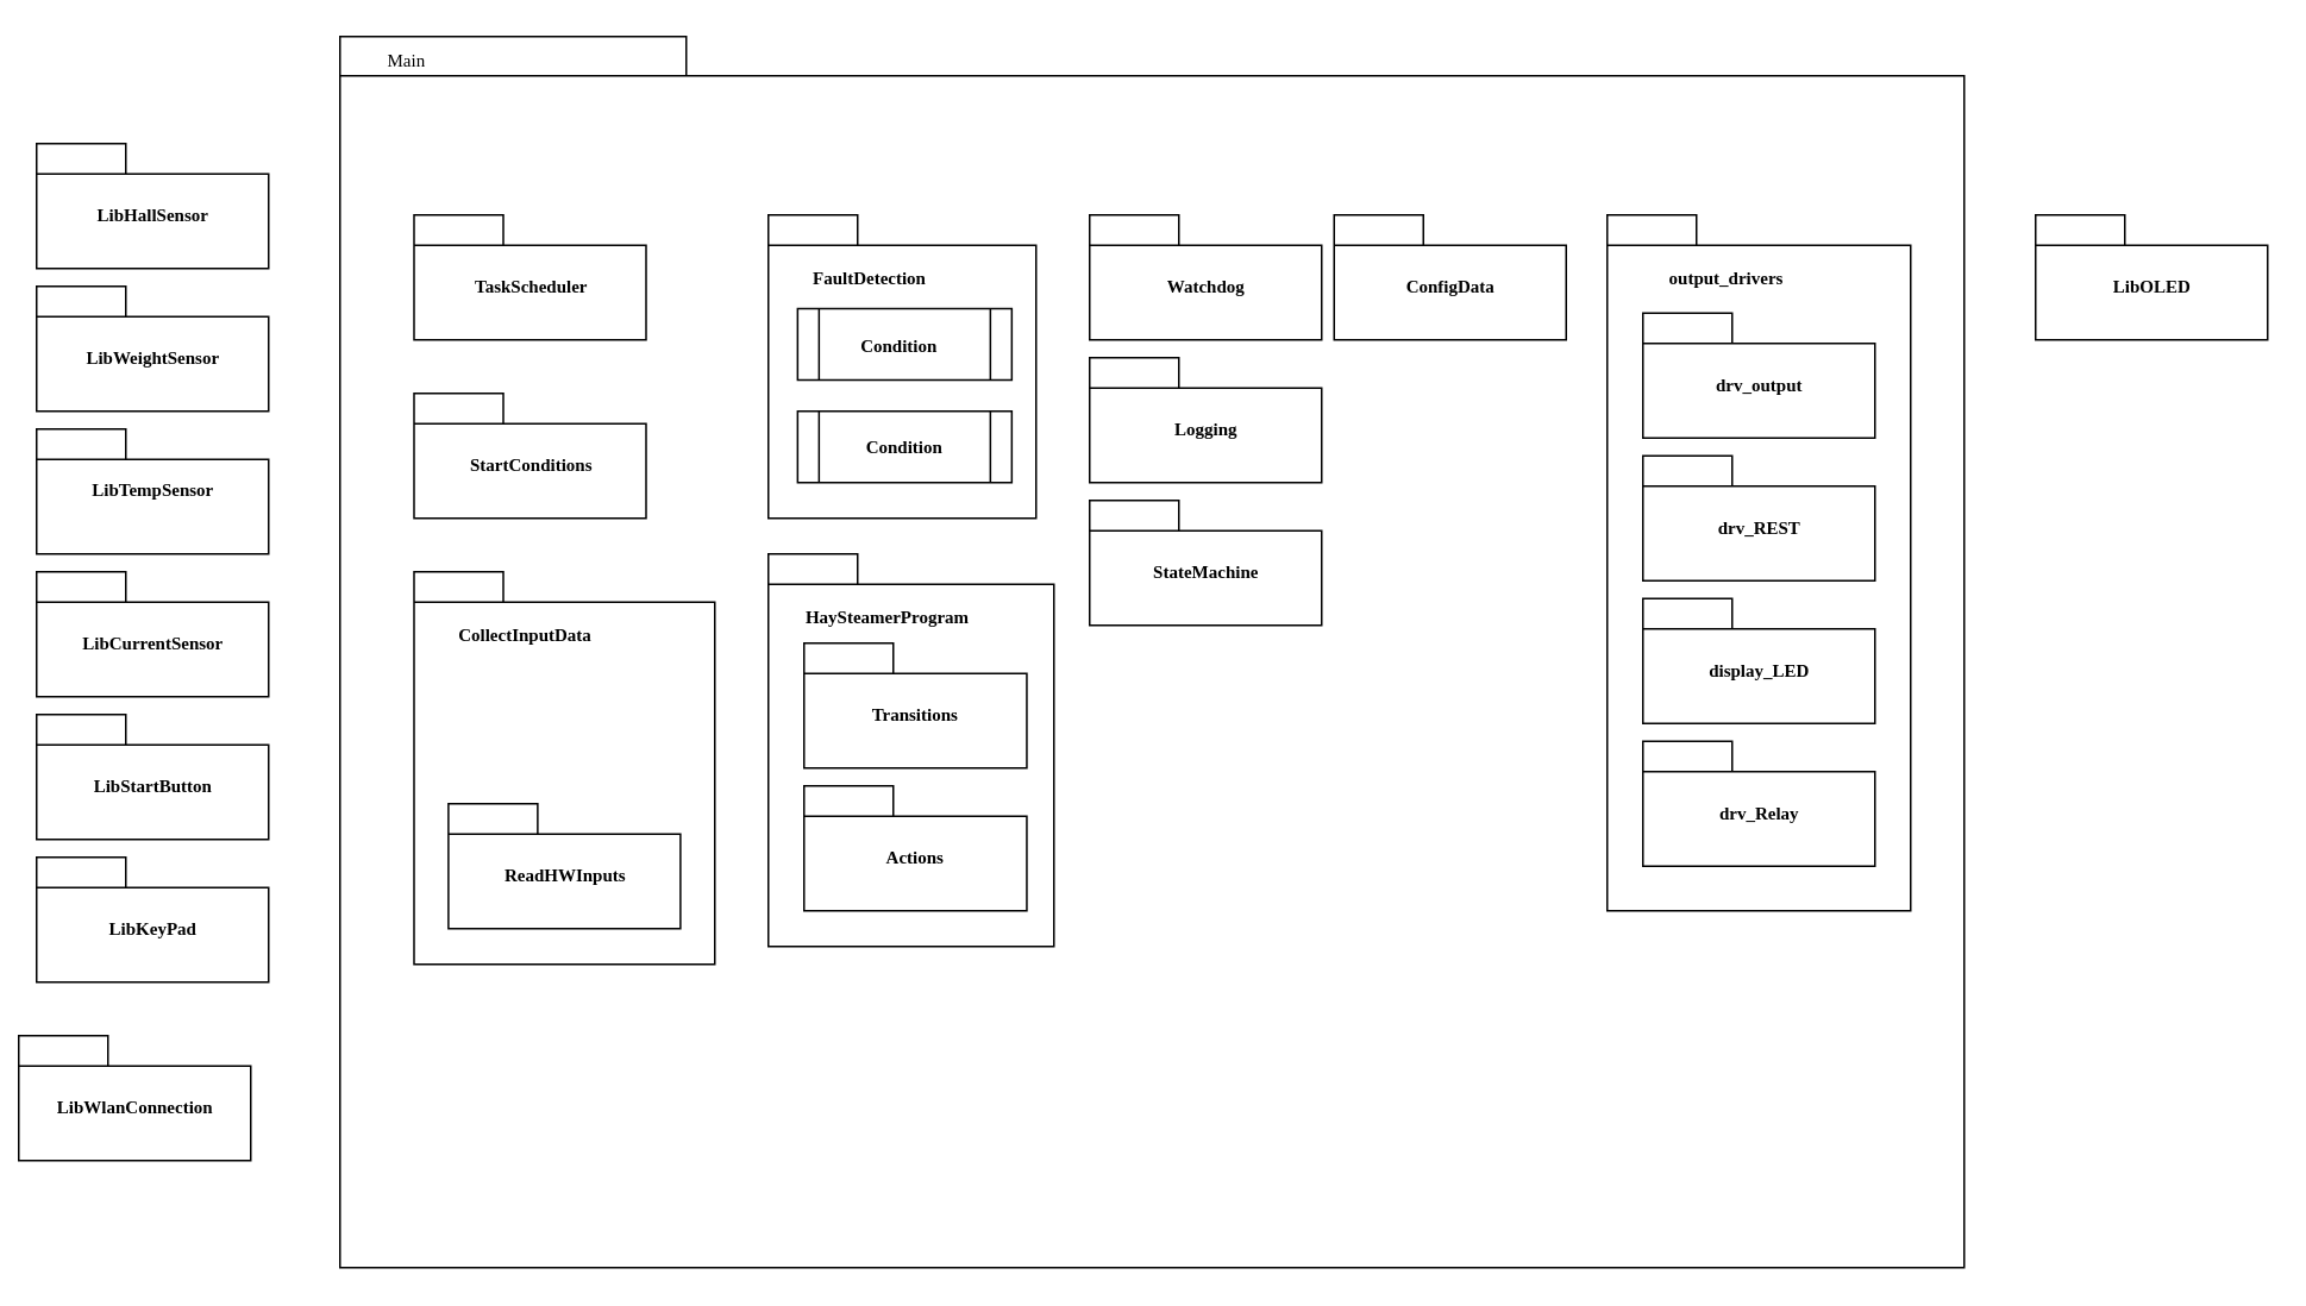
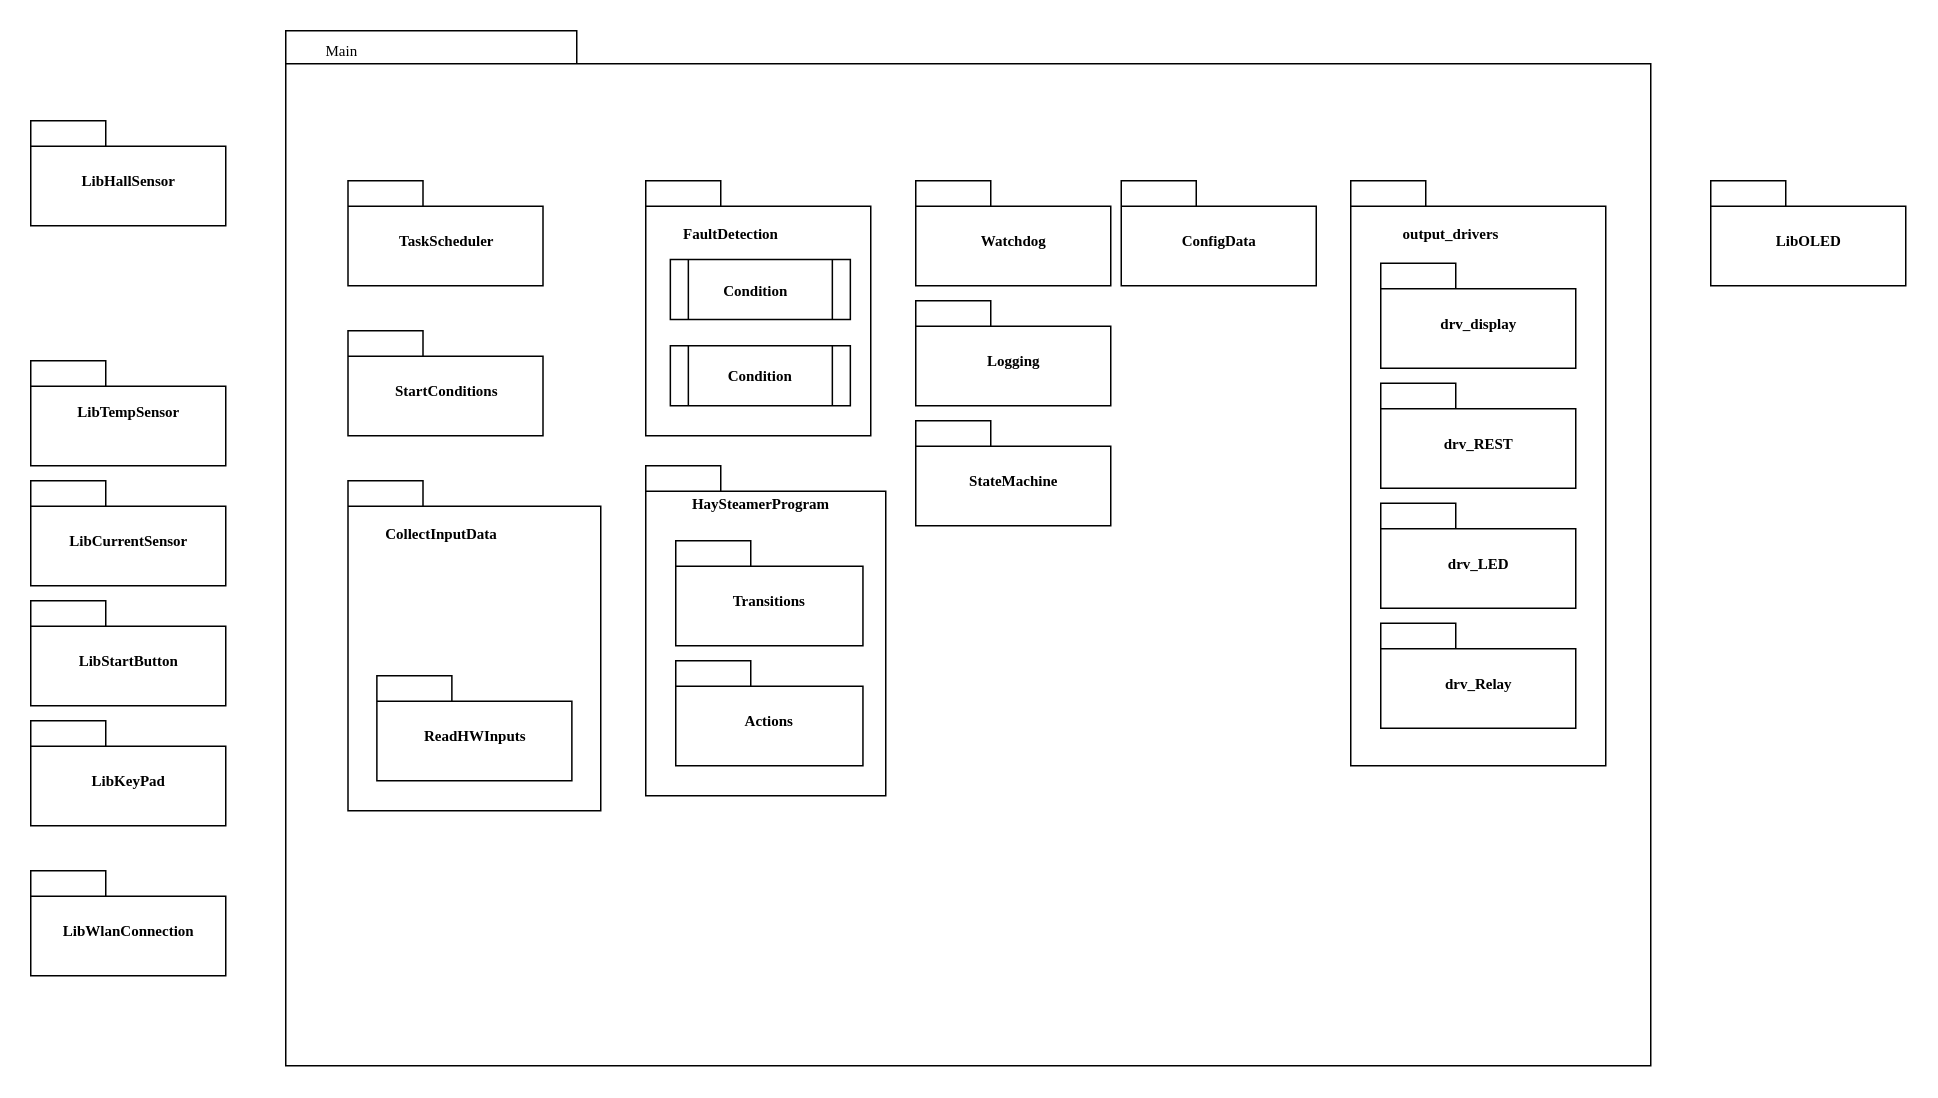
- <mxCell id="27" value="LibWeightSensor" style="shape=folder;fontStyle=1;spacingTop=10;tabWidth=50;tabHeight=17;tabPosition=left;html=1;rounded=0;shadow=0;comic=0;labelBackgroundColor=none;strokeWidth=1;fontFamily=Verdana;fontSize=10;align=center;" vertex="1" parent="26"><mxGeometry width="130" height="70" as="geometry" /></mxCell>
- <mxCell id="31" value="drv_output" style="shape=folder;fontStyle=1;spacingTop=10;tabWidth=50;tabHeight=17;tabPosition=left;html=1;rounded=0;shadow=0;comic=0;labelBackgroundColor=none;strokeWidth=1;fontFamily=Verdana;fontSize=10;align=center;" vertex="1" parent="30"><mxGeometry width="130" height="70" as="geometry" /></mxCell>
+ <mxCell id="31" value="drv_display" style="shape=folder;fontStyle=1;spacingTop=10;tabWidth=50;tabHeight=17;tabPosition=left;html=1;rounded=0;shadow=0;comic=0;labelBackgroundColor=none;strokeWidth=1;fontFamily=Verdana;fontSize=10;align=center;" vertex="1" parent="30"><mxGeometry width="130" height="70" as="geometry" /></mxCell>
- <mxCell id="39" value="&lt;font style=&quot;font-size: 10px;&quot; face=&quot;Verdana&quot;&gt;&lt;b style=&quot;background-color: light-dark(#ffffff, var(--ge-dark-color, #121212));&quot;&gt;HaySteamerProgram&lt;/b&gt;&lt;/font&gt;" style="text;html=1;align=center;verticalAlign=middle;whiteSpace=wrap;rounded=0;" vertex="1" parent="37"><mxGeometry y="20" width="134.4" height="30" as="geometry" /></mxCell>
+ <mxCell id="39" value="&lt;font style=&quot;font-size: 10px;&quot; face=&quot;Verdana&quot;&gt;&lt;b style=&quot;background-color: light-dark(#ffffff, var(--ge-dark-color, #121212));&quot;&gt;HaySteamerProgram&lt;/b&gt;&lt;/font&gt;" style="text;html=1;align=center;verticalAlign=middle;whiteSpace=wrap;rounded=0;" vertex="1" parent="37"><mxGeometry x="10" y="10" width="134.4" height="30" as="geometry" /></mxCell>
- <mxCell id="35" value="display_LED" style="shape=folder;fontStyle=1;spacingTop=10;tabWidth=50;tabHeight=17;tabPosition=left;html=1;rounded=0;shadow=0;comic=0;labelBackgroundColor=none;strokeWidth=1;fontFamily=Verdana;fontSize=10;align=center;" vertex="1" parent="1"><mxGeometry x="920" y="335" width="130" height="70" as="geometry" /></mxCell>
+ <mxCell id="35" value="drv_LED" style="shape=folder;fontStyle=1;spacingTop=10;tabWidth=50;tabHeight=17;tabPosition=left;html=1;rounded=0;shadow=0;comic=0;labelBackgroundColor=none;strokeWidth=1;fontFamily=Verdana;fontSize=10;align=center;" vertex="1" parent="1"><mxGeometry x="920" y="335" width="130" height="70" as="geometry" /></mxCell>
- <mxCell id="9" value="&lt;div&gt;LibWlanConnection&lt;/div&gt;" style="shape=folder;fontStyle=1;spacingTop=10;tabWidth=50;tabHeight=17;tabPosition=left;html=1;rounded=0;shadow=0;comic=0;labelBackgroundColor=none;strokeWidth=1;fontFamily=Verdana;fontSize=10;align=center;" vertex="1" parent="1"><mxGeometry x="10" y="580" width="130" height="70" as="geometry" /></mxCell>
+ <mxCell id="9" value="&lt;div&gt;LibWlanConnection&lt;/div&gt;" style="shape=folder;fontStyle=1;spacingTop=10;tabWidth=50;tabHeight=17;tabPosition=left;html=1;rounded=0;shadow=0;comic=0;labelBackgroundColor=none;strokeWidth=1;fontFamily=Verdana;fontSize=10;align=center;" vertex="1" parent="1"><mxGeometry x="20" y="580" width="130" height="70" as="geometry" /></mxCell>
